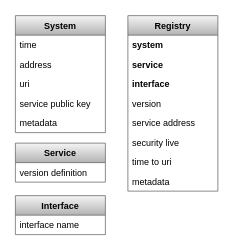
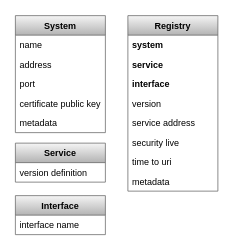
- <mxCell id="3" value="time" style="text;strokeColor=none;fillColor=none;align=left;verticalAlign=top;spacingLeft=4;spacingRight=4;overflow=hidden;rotatable=0;points=[[0,0.5],[1,0.5]];portConstraint=eastwest;" parent="2" vertex="1"><mxGeometry y="26" width="120" height="26" as="geometry" /></mxCell>
+ <mxCell id="3" value="name" style="text;strokeColor=none;fillColor=none;align=left;verticalAlign=top;spacingLeft=4;spacingRight=4;overflow=hidden;rotatable=0;points=[[0,0.5],[1,0.5]];portConstraint=eastwest;" parent="2" vertex="1"><mxGeometry y="26" width="120" height="26" as="geometry" /></mxCell>
- <mxCell id="5" value="uri" style="text;strokeColor=none;fillColor=none;align=left;verticalAlign=top;spacingLeft=4;spacingRight=4;overflow=hidden;rotatable=0;points=[[0,0.5],[1,0.5]];portConstraint=eastwest;" parent="2" vertex="1"><mxGeometry y="78" width="120" height="26" as="geometry" /></mxCell>
+ <mxCell id="5" value="port" style="text;strokeColor=none;fillColor=none;align=left;verticalAlign=top;spacingLeft=4;spacingRight=4;overflow=hidden;rotatable=0;points=[[0,0.5],[1,0.5]];portConstraint=eastwest;" parent="2" vertex="1"><mxGeometry y="78" width="120" height="26" as="geometry" /></mxCell>
- <mxCell id="6" value="service public key" style="text;strokeColor=none;fillColor=none;align=left;verticalAlign=top;spacingLeft=4;spacingRight=4;overflow=hidden;rotatable=0;points=[[0,0.5],[1,0.5]];portConstraint=eastwest;" parent="2" vertex="1"><mxGeometry y="104" width="120" height="26" as="geometry" /></mxCell>
+ <mxCell id="6" value="certificate public key" style="text;strokeColor=none;fillColor=none;align=left;verticalAlign=top;spacingLeft=4;spacingRight=4;overflow=hidden;rotatable=0;points=[[0,0.5],[1,0.5]];portConstraint=eastwest;" parent="2" vertex="1"><mxGeometry y="104" width="120" height="26" as="geometry" /></mxCell>
